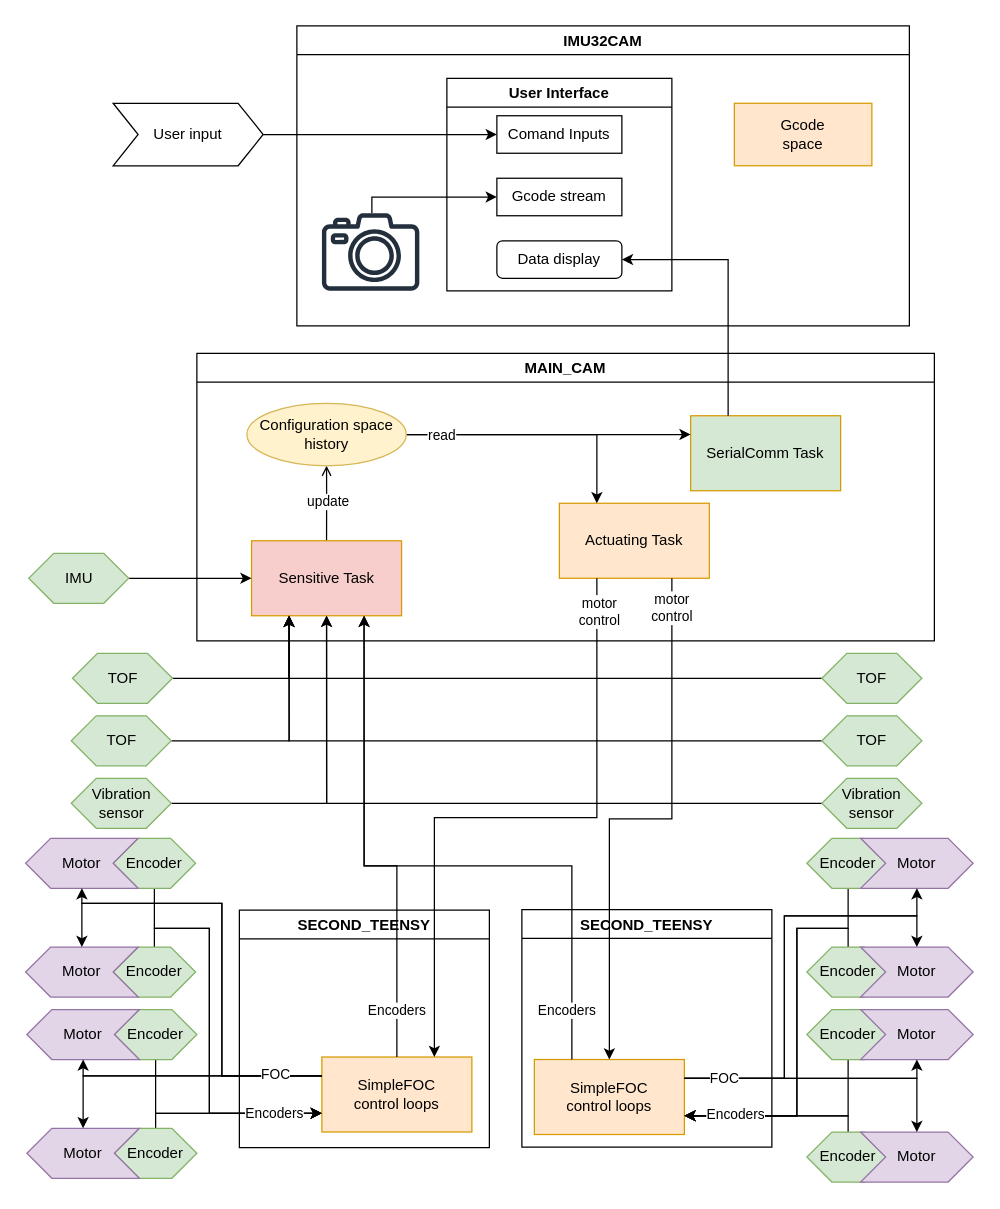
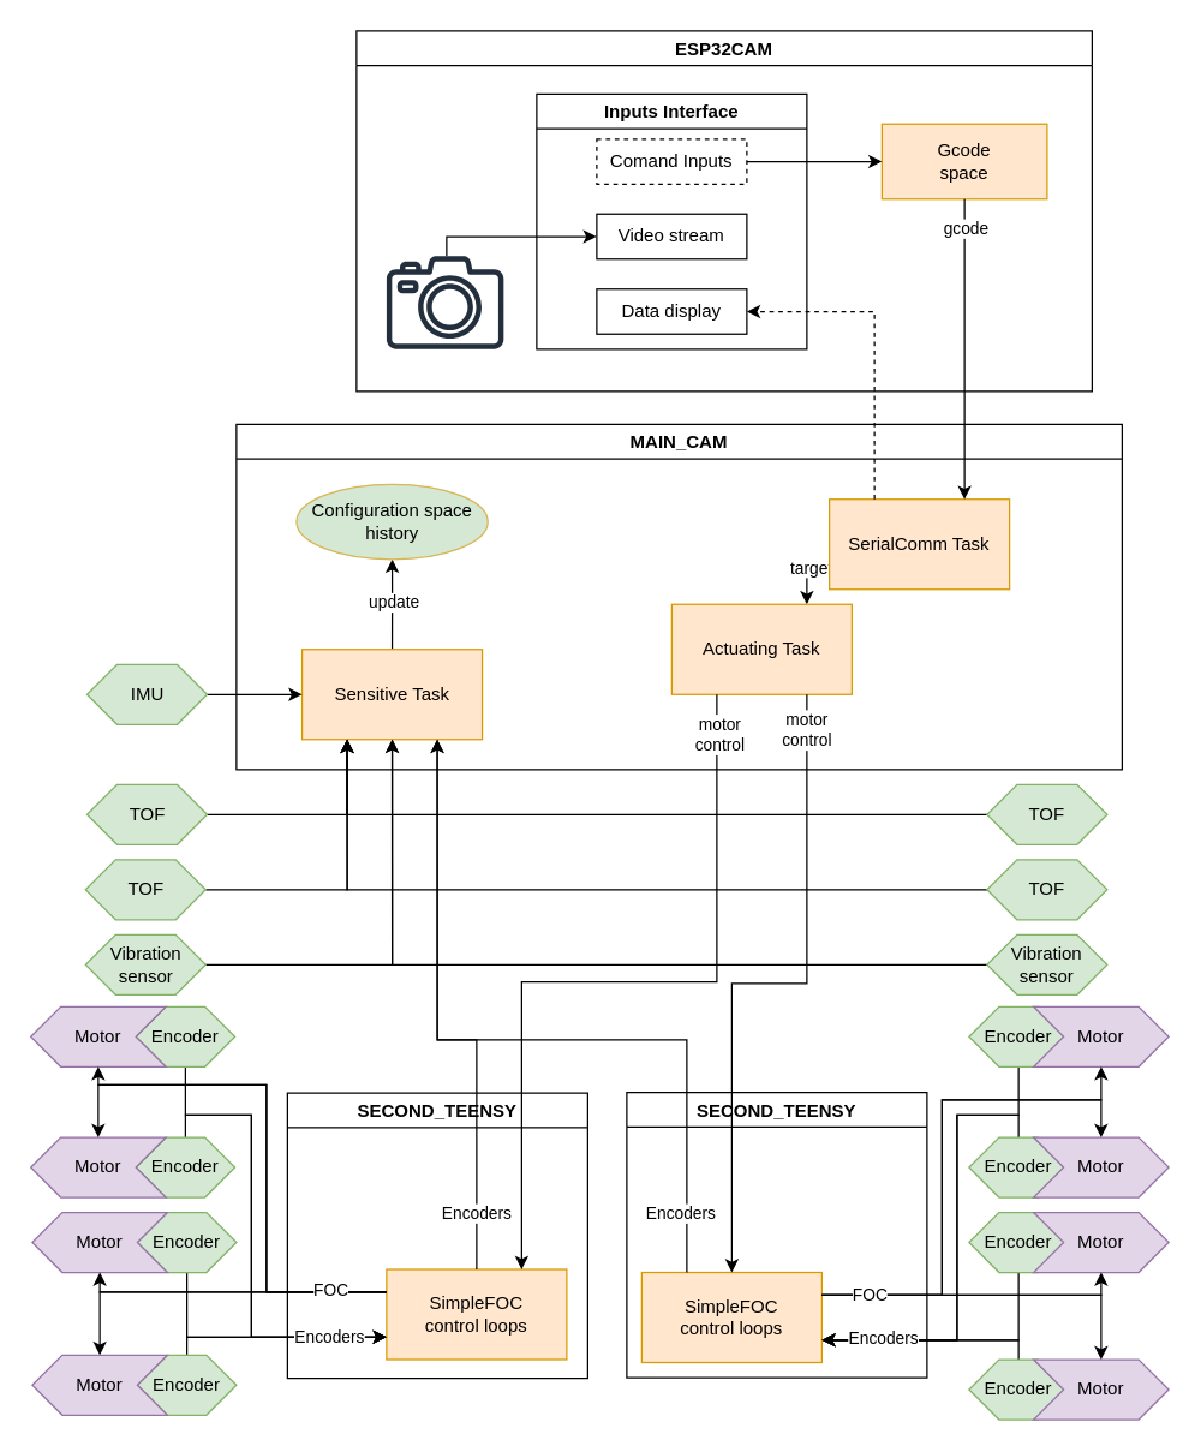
- <mxCell id="2" value="IMU32CAM" style="swimlane;" parent="1" vertex="1"><mxGeometry x="237" y="20" width="490" height="240" as="geometry" /></mxCell>
+ <mxCell id="2" value="ESP32CAM" style="swimlane;" parent="1" vertex="1"><mxGeometry x="237" y="20" width="490" height="240" as="geometry" /></mxCell>
- <mxCell id="4" value="User Interface" style="swimlane;" vertex="1" parent="2"><mxGeometry x="120" y="42" width="180" height="170" as="geometry" /></mxCell>
+ <mxCell id="4" value="Inputs Interface" style="swimlane;" vertex="1" parent="2"><mxGeometry x="120" y="42" width="180" height="170" as="geometry" /></mxCell>
- <mxCell id="24" value="User input" style="shape=step;perimeter=stepPerimeter;whiteSpace=wrap;html=1;fixedSize=1;" parent="1" vertex="1"><mxGeometry x="90" y="82" width="120" height="50" as="geometry" /></mxCell>
- <mxCell id="23" style="edgeStyle=orthogonalEdgeStyle;rounded=0;orthogonalLoop=1;jettySize=auto;html=1;exitX=1;exitY=0.5;exitDx=0;exitDy=0;entryX=0;entryY=0.5;entryDx=0;entryDy=0;" edge="1" parent="1" source="24" target="7"><mxGeometry relative="1" as="geometry" /></mxCell>
- <mxCell id="7" value="Comand Inputs" style="rounded=0;whiteSpace=wrap;html=1;" vertex="1" parent="4"><mxGeometry x="40" y="30" width="100" height="30" as="geometry" /></mxCell>
+ <mxCell id="7" value="Comand Inputs" style="rounded=0;whiteSpace=wrap;html=1;dashed=1;" vertex="1" parent="4"><mxGeometry x="40" y="30" width="100" height="30" as="geometry" /></mxCell>
+ <mxCell id="8" style="edgeStyle=orthogonalEdgeStyle;rounded=0;orthogonalLoop=1;jettySize=auto;html=1;exitX=1;exitY=0.5;exitDx=0;exitDy=0;entryX=0;entryY=0.5;entryDx=0;entryDy=0;" edge="1" parent="2" source="7" target="3"><mxGeometry relative="1" as="geometry" /></mxCell>
- <mxCell id="6" value="Gcode stream" style="rounded=0;whiteSpace=wrap;html=1;" vertex="1" parent="4"><mxGeometry x="40" y="80" width="100" height="30" as="geometry" /></mxCell>
+ <mxCell id="6" value="Video stream" style="rounded=0;whiteSpace=wrap;html=1;" vertex="1" parent="4"><mxGeometry x="40" y="80" width="100" height="30" as="geometry" /></mxCell>
- <mxCell id="5" value="Data display" style="whiteSpace=wrap;html=1;rounded=1;" vertex="1" parent="4"><mxGeometry x="40" y="130" width="100" height="30" as="geometry" /></mxCell>
+ <mxCell id="5" value="Data display" style="rounded=0;whiteSpace=wrap;html=1;" vertex="1" parent="4"><mxGeometry x="40" y="130" width="100" height="30" as="geometry" /></mxCell>
- <mxCell id="41" style="edgeStyle=orthogonalEdgeStyle;rounded=0;orthogonalLoop=1;jettySize=auto;html=1;exitX=0.25;exitY=0;exitDx=0;exitDy=0;entryX=1;entryY=0.5;entryDx=0;entryDy=0;" edge="1" parent="1" source="14" target="5"><mxGeometry relative="1" as="geometry" /></mxCell>
+ <mxCell id="41" style="edgeStyle=orthogonalEdgeStyle;rounded=0;orthogonalLoop=1;jettySize=auto;html=1;exitX=0.25;exitY=0;exitDx=0;exitDy=0;entryX=1;entryY=0.5;entryDx=0;entryDy=0;dashed=1;" edge="1" parent="1" source="14" target="5"><mxGeometry relative="1" as="geometry" /></mxCell>
+ <mxCell id="39" style="edgeStyle=orthogonalEdgeStyle;rounded=0;orthogonalLoop=1;jettySize=auto;html=1;exitX=0.5;exitY=1;exitDx=0;exitDy=0;entryX=0.75;entryY=0;entryDx=0;entryDy=0;" edge="1" parent="1" source="3" target="14"><mxGeometry relative="1" as="geometry" /></mxCell>
+ <mxCell id="40" value="gcode" style="edgeLabel;html=1;align=center;verticalAlign=middle;resizable=0;points=[];" vertex="1" connectable="0" parent="39"><mxGeometry x="0.404" y="1" relative="1" as="geometry"><mxPoint x="-1" y="-121" as="offset" /></mxGeometry></mxCell>
- <mxCell id="22" value="Configuration space history" style="ellipse;whiteSpace=wrap;html=1;fillColor=#fff2cc;strokeColor=#d6b656;" vertex="1" parent="11"><mxGeometry x="40" y="40" width="127.5" height="50" as="geometry" /></mxCell>
+ <mxCell id="22" value="Configuration space history" style="ellipse;whiteSpace=wrap;html=1;fillColor=#d5e8d4;strokeColor=#d6b656;" vertex="1" parent="11"><mxGeometry x="40" y="40" width="127.5" height="50" as="geometry" /></mxCell>
- <mxCell id="20" style="edgeStyle=orthogonalEdgeStyle;rounded=0;orthogonalLoop=1;jettySize=auto;html=1;exitX=1;exitY=0.5;exitDx=0;exitDy=0;entryX=0;entryY=0.25;entryDx=0;entryDy=0;" edge="1" parent="11" source="22" target="14"><mxGeometry relative="1" as="geometry" /></mxCell>
- <mxCell id="21" value="read" style="edgeLabel;html=1;align=center;verticalAlign=middle;resizable=0;points=[];" vertex="1" connectable="0" parent="20"><mxGeometry x="-0.618" relative="1" as="geometry"><mxPoint x="-15" as="offset" /></mxGeometry></mxCell>
- <mxCell id="14" value="SerialComm Task" style="rounded=0;whiteSpace=wrap;html=1;fillColor=#d5e8d4;strokeColor=#d79b00;" vertex="1" parent="11"><mxGeometry x="395" y="50" width="120" height="60" as="geometry" /></mxCell>
+ <mxCell id="14" value="SerialComm Task" style="rounded=0;whiteSpace=wrap;html=1;fillColor=#ffe6cc;strokeColor=#d79b00;" vertex="1" parent="11"><mxGeometry x="395" y="50" width="120" height="60" as="geometry" /></mxCell>
- <mxCell id="19" style="edgeStyle=orthogonalEdgeStyle;rounded=0;orthogonalLoop=1;jettySize=auto;html=1;exitX=1;exitY=0.5;exitDx=0;exitDy=0;entryX=0.25;entryY=0;entryDx=0;entryDy=0;" edge="1" parent="11" source="22" target="18"><mxGeometry relative="1" as="geometry" /></mxCell>
- <mxCell id="15" style="edgeStyle=orthogonalEdgeStyle;rounded=0;orthogonalLoop=1;jettySize=auto;html=1;exitX=0.5;exitY=0;exitDx=0;exitDy=0;endArrow=open;" edge="1" parent="11" source="17" target="22"><mxGeometry relative="1" as="geometry" /></mxCell>
+ <mxCell id="15" style="edgeStyle=orthogonalEdgeStyle;rounded=0;orthogonalLoop=1;jettySize=auto;html=1;exitX=0.5;exitY=0;exitDx=0;exitDy=0;" edge="1" parent="11" source="17" target="22"><mxGeometry relative="1" as="geometry" /></mxCell>
+ <mxCell id="12" style="edgeStyle=orthogonalEdgeStyle;rounded=0;orthogonalLoop=1;jettySize=auto;html=1;exitX=0;exitY=0.75;exitDx=0;exitDy=0;entryX=0.75;entryY=0;entryDx=0;entryDy=0;" edge="1" parent="11" source="14" target="18"><mxGeometry relative="1" as="geometry" /></mxCell>
+ <mxCell id="13" value="target" style="edgeLabel;html=1;align=center;verticalAlign=middle;resizable=0;points=[];" vertex="1" connectable="0" parent="12"><mxGeometry x="-0.369" relative="1" as="geometry"><mxPoint as="offset" /></mxGeometry></mxCell>
- <mxCell id="26" value="IMU" style="shape=hexagon;perimeter=hexagonPerimeter2;whiteSpace=wrap;html=1;fixedSize=1;fillColor=#d5e8d4;strokeColor=#82b366;" vertex="1" parent="1"><mxGeometry x="22.5" y="442" width="80" height="40" as="geometry" /></mxCell>
+ <mxCell id="26" value="IMU" style="shape=hexagon;perimeter=hexagonPerimeter2;whiteSpace=wrap;html=1;fixedSize=1;fillColor=#d5e8d4;strokeColor=#82b366;" vertex="1" parent="1"><mxGeometry x="57.5" y="442" width="80" height="40" as="geometry" /></mxCell>
- <mxCell id="17" value="Sensitive Task" style="rounded=0;whiteSpace=wrap;html=1;fillColor=#f8cecc;strokeColor=#d79b00;" vertex="1" parent="11"><mxGeometry x="43.75" y="150" width="120" height="60" as="geometry" /></mxCell>
+ <mxCell id="17" value="Sensitive Task" style="rounded=0;whiteSpace=wrap;html=1;fillColor=#ffe6cc;strokeColor=#d79b00;" vertex="1" parent="11"><mxGeometry x="43.75" y="150" width="120" height="60" as="geometry" /></mxCell>
